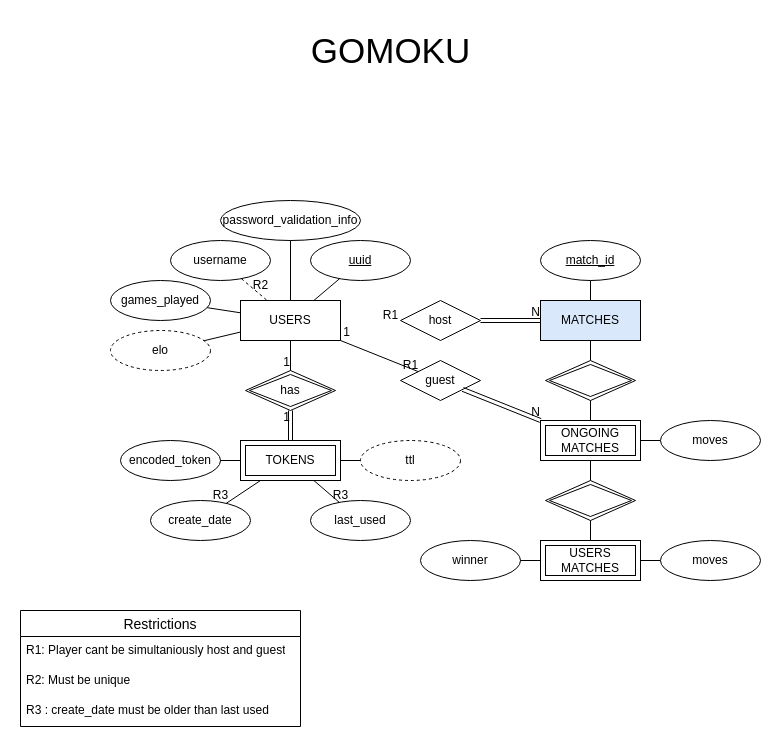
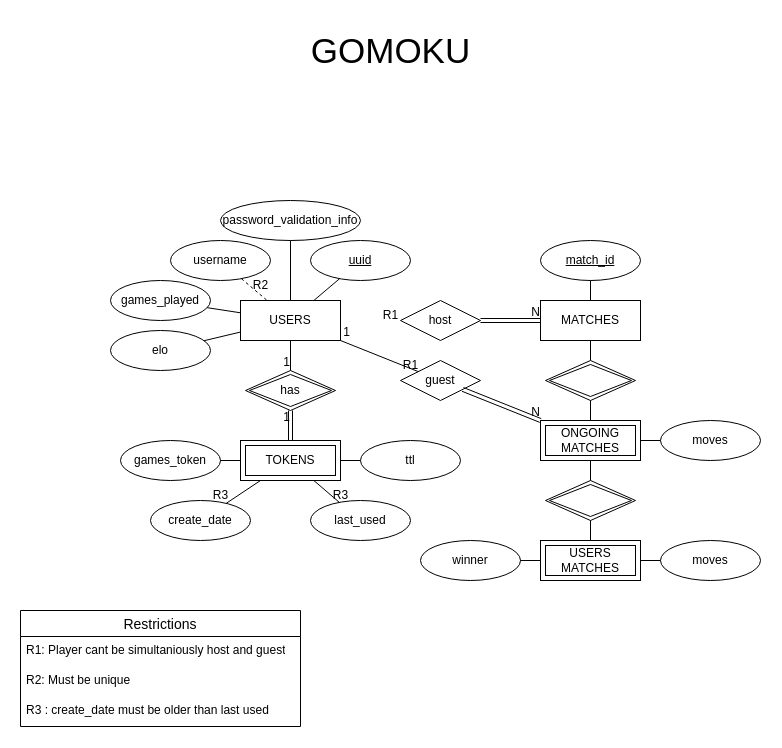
- <mxCell id="10" value="MATCHES" style="whiteSpace=wrap;html=1;align=center;container=0;fillColor=#dae8fc;" parent="1" vertex="1"><mxGeometry x="540" y="300" width="100" height="40" as="geometry" /></mxCell>
+ <mxCell id="10" value="MATCHES" style="whiteSpace=wrap;html=1;align=center;container=0;" parent="1" vertex="1"><mxGeometry x="540" y="300" width="100" height="40" as="geometry" /></mxCell>
- <mxCell id="17" value="elo" style="ellipse;whiteSpace=wrap;html=1;align=center;container=0;dashed=1;" parent="1" vertex="1"><mxGeometry x="110" y="330" width="100" height="40" as="geometry" /></mxCell>
+ <mxCell id="17" value="elo" style="ellipse;whiteSpace=wrap;html=1;align=center;container=0;" parent="1" vertex="1"><mxGeometry x="110" y="330" width="100" height="40" as="geometry" /></mxCell>
- <mxCell id="19" value="encoded_token" style="ellipse;whiteSpace=wrap;html=1;align=center;container=0;" parent="1" vertex="1"><mxGeometry x="120" y="440" width="100" height="40" as="geometry" /></mxCell>
+ <mxCell id="19" value="games_token" style="ellipse;whiteSpace=wrap;html=1;align=center;container=0;" parent="1" vertex="1"><mxGeometry x="120" y="440" width="100" height="40" as="geometry" /></mxCell>
- <mxCell id="36" value="ttl" style="ellipse;whiteSpace=wrap;html=1;align=center;container=0;dashed=1;" parent="1" vertex="1"><mxGeometry x="360" y="440" width="100" height="40" as="geometry" /></mxCell>
+ <mxCell id="36" value="ttl" style="ellipse;whiteSpace=wrap;html=1;align=center;container=0;" parent="1" vertex="1"><mxGeometry x="360" y="440" width="100" height="40" as="geometry" /></mxCell>
